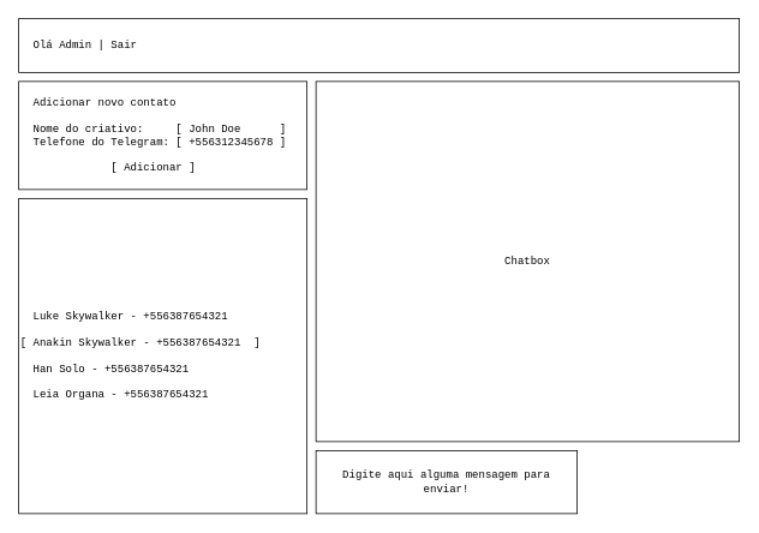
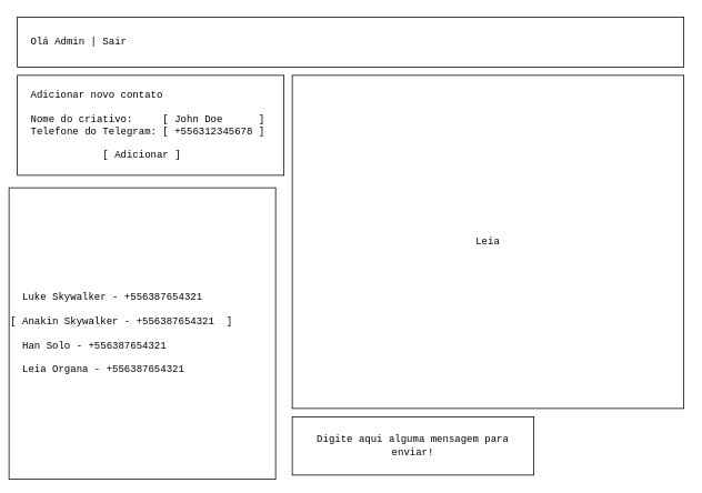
- <mxCell id="4" value="Chatbox" style="rounded=0;whiteSpace=wrap;html=1;fontFamily=Courier New;" parent="1" vertex="1"><mxGeometry x="350" y="90" width="470" height="400" as="geometry" /></mxCell>
+ <mxCell id="4" value="Leia" style="rounded=0;whiteSpace=wrap;html=1;fontFamily=Courier New;" parent="1" vertex="1"><mxGeometry x="350" y="90" width="470" height="400" as="geometry" /></mxCell>
- <mxCell id="3" value="&amp;nbsp; Luke Skywalker - +556387654321&lt;br&gt;&lt;br&gt;[ Anakin Skywalker - +556387654321&amp;nbsp; ]&lt;br&gt;&lt;br&gt;&amp;nbsp; Han Solo - +556387654321&lt;br&gt;&lt;br&gt;&amp;nbsp; Leia Organa - +556387654321" style="rounded=0;whiteSpace=wrap;html=1;fontFamily=Courier New;align=left;" parent="1" vertex="1"><mxGeometry x="20" y="220" width="320" height="350" as="geometry" /></mxCell>
+ <mxCell id="3" value="&amp;nbsp; Luke Skywalker - +556387654321&lt;br&gt;&lt;br&gt;[ Anakin Skywalker - +556387654321&amp;nbsp; ]&lt;br&gt;&lt;br&gt;&amp;nbsp; Han Solo - +556387654321&lt;br&gt;&lt;br&gt;&amp;nbsp; Leia Organa - +556387654321" style="rounded=0;whiteSpace=wrap;html=1;fontFamily=Courier New;align=left;" parent="1" vertex="1"><mxGeometry x="10" y="225" width="320" height="350" as="geometry" /></mxCell>
